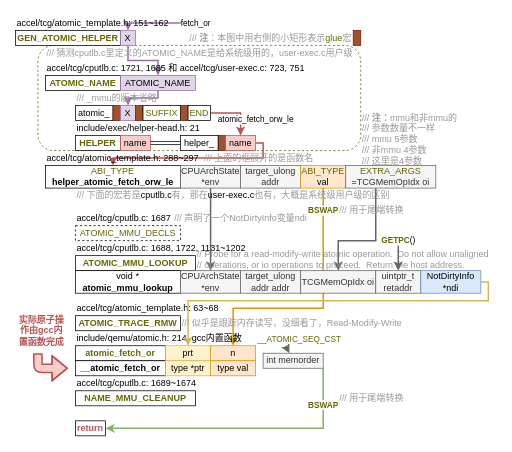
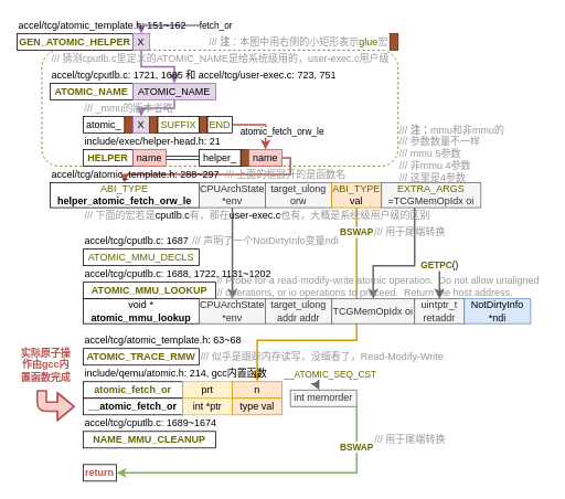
- <mxCell id="34" value="target_ulong addr" style="rounded=0;whiteSpace=wrap;html=1;strokeColor=#666666;fillColor=#f5f5f5;fontColor=#333333;" parent="1" vertex="1"><mxGeometry x="320" y="220" width="80" height="30" as="geometry" /></mxCell>
+ <mxCell id="34" value="target_ulong orw" style="rounded=0;whiteSpace=wrap;html=1;strokeColor=#666666;fillColor=#f5f5f5;fontColor=#333333;" parent="1" vertex="1"><mxGeometry x="320" y="220" width="80" height="30" as="geometry" /></mxCell>
- <mxCell id="51" value="&lt;font color=&quot;#666600&quot;&gt;ATOMIC_MMU_DECLS&lt;/font&gt;" style="rounded=0;whiteSpace=wrap;html=1;dashed=1;" parent="1" vertex="1"><mxGeometry x="100" y="300" width="140" height="20" as="geometry" /></mxCell>
+ <mxCell id="51" value="&lt;font color=&quot;#666600&quot;&gt;ATOMIC_MMU_DECLS&lt;/font&gt;" style="rounded=0;whiteSpace=wrap;html=1;" parent="1" vertex="1"><mxGeometry x="100" y="300" width="140" height="20" as="geometry" /></mxCell>
- <mxCell id="61" style="edgeStyle=orthogonalEdgeStyle;rounded=0;orthogonalLoop=1;jettySize=auto;html=1;strokeWidth=2;fillColor=#fff2cc;strokeColor=#d6b656;" parent="1" source="62" target="45" edge="1"><mxGeometry relative="1" as="geometry"><Array as="points"><mxPoint x="650" y="375" /><mxPoint x="650" y="400" /><mxPoint x="250" y="400" /></Array></mxGeometry></mxCell>
- <mxCell id="65" value="type *ptr" style="rounded=0;whiteSpace=wrap;html=1;strokeColor=#d6b656;fillColor=#fff2cc;" parent="1" vertex="1"><mxGeometry x="220" y="480" width="60" height="20" as="geometry" /></mxCell>
+ <mxCell id="65" value="int *ptr" style="rounded=0;whiteSpace=wrap;html=1;strokeColor=#d6b656;fillColor=#fff2cc;" parent="1" vertex="1"><mxGeometry x="220" y="480" width="60" height="20" as="geometry" /></mxCell>
